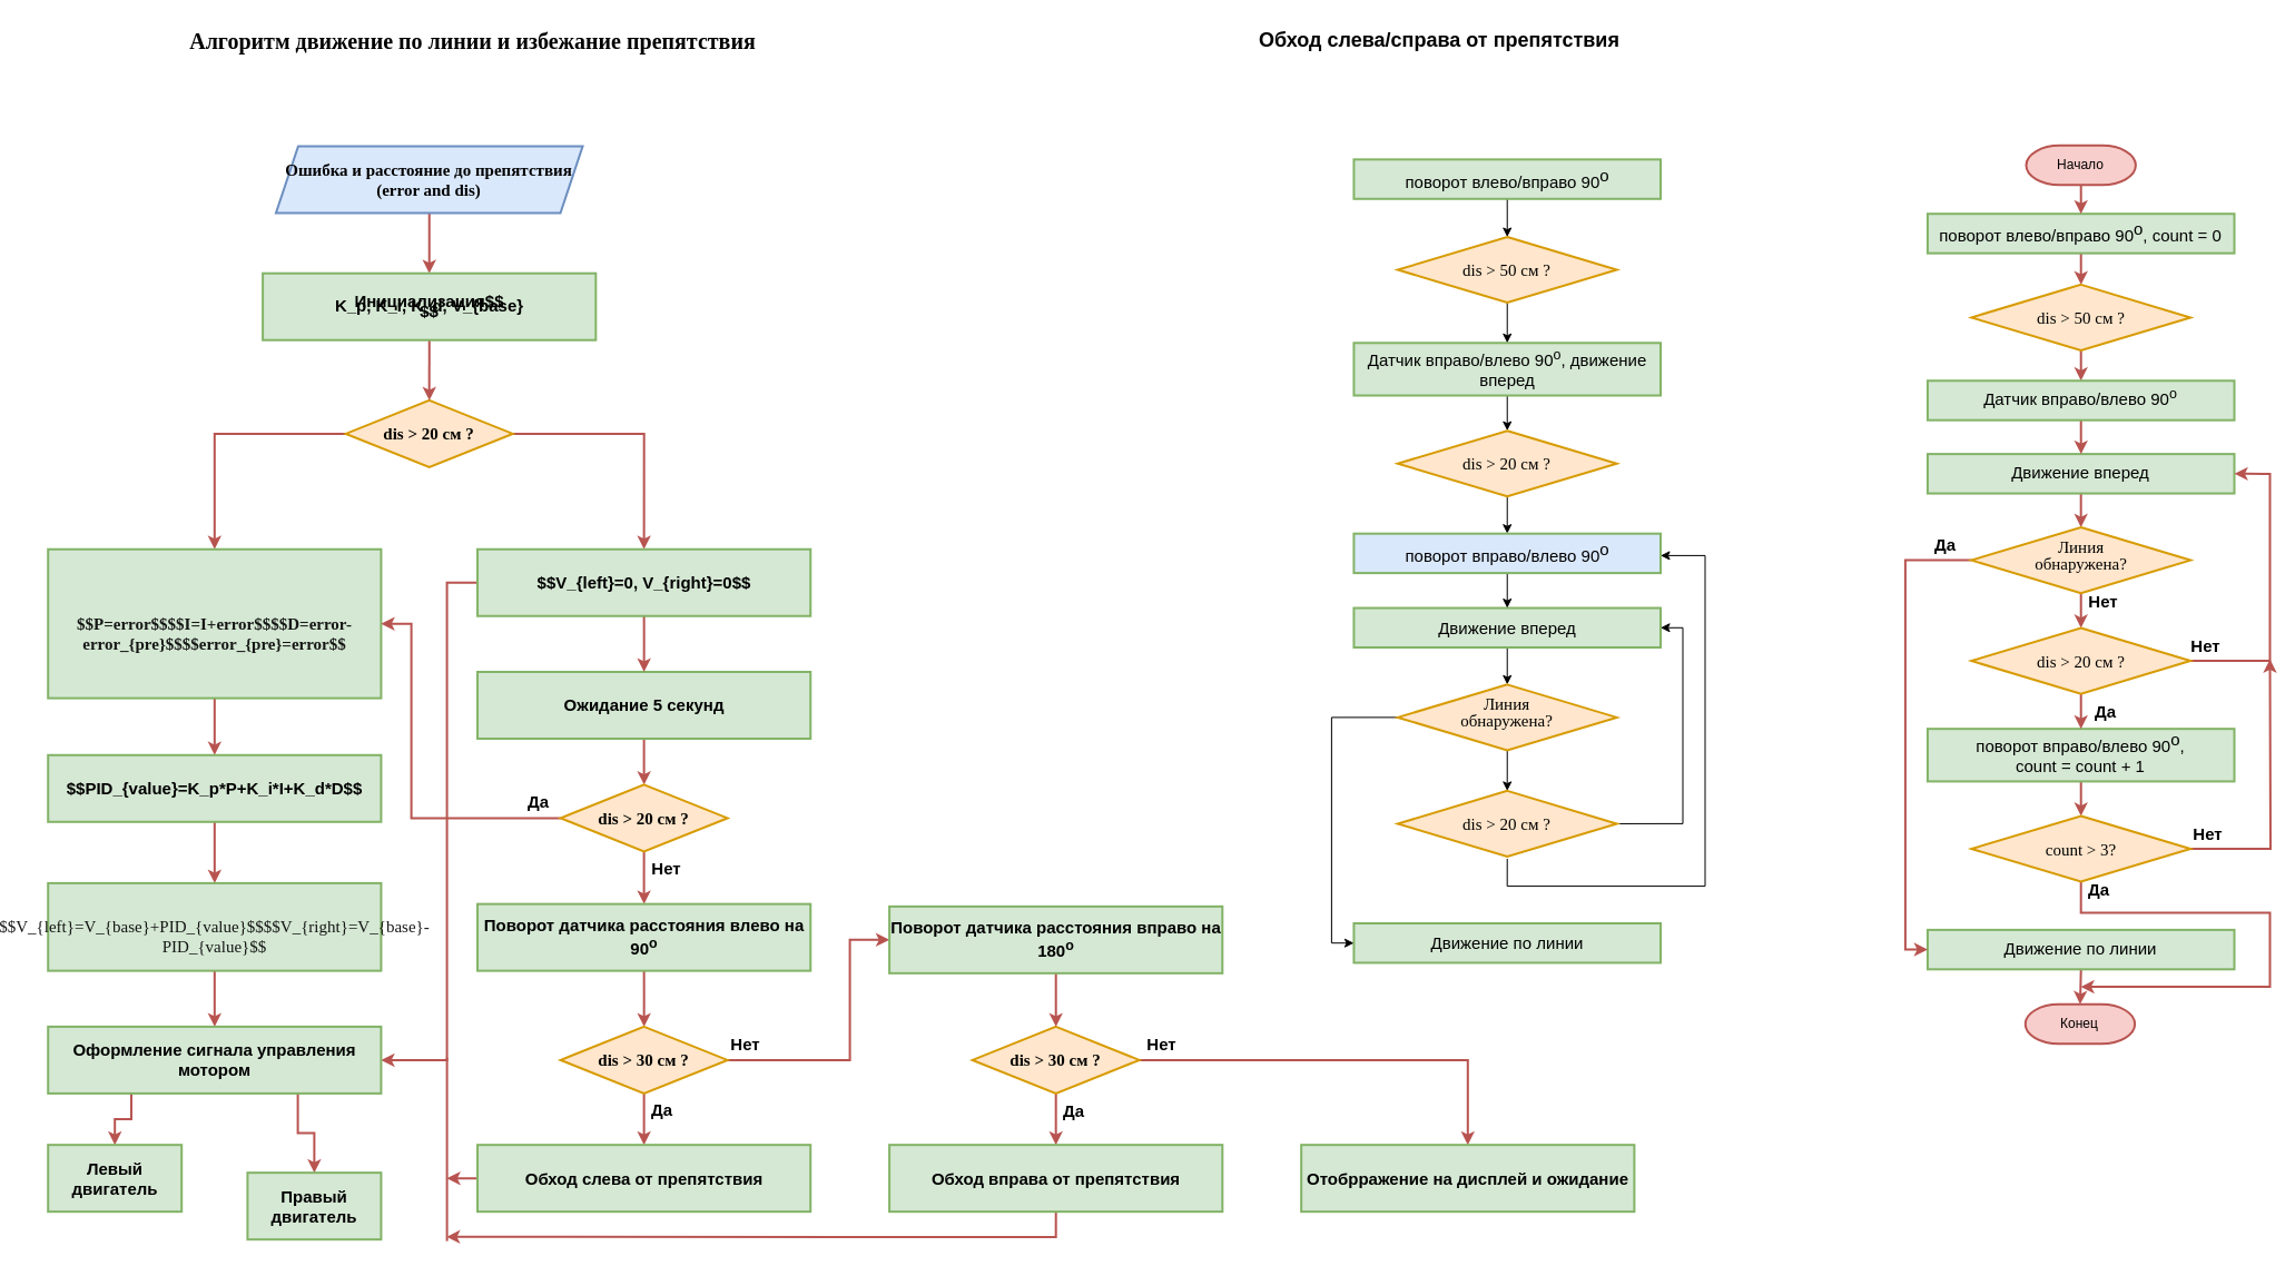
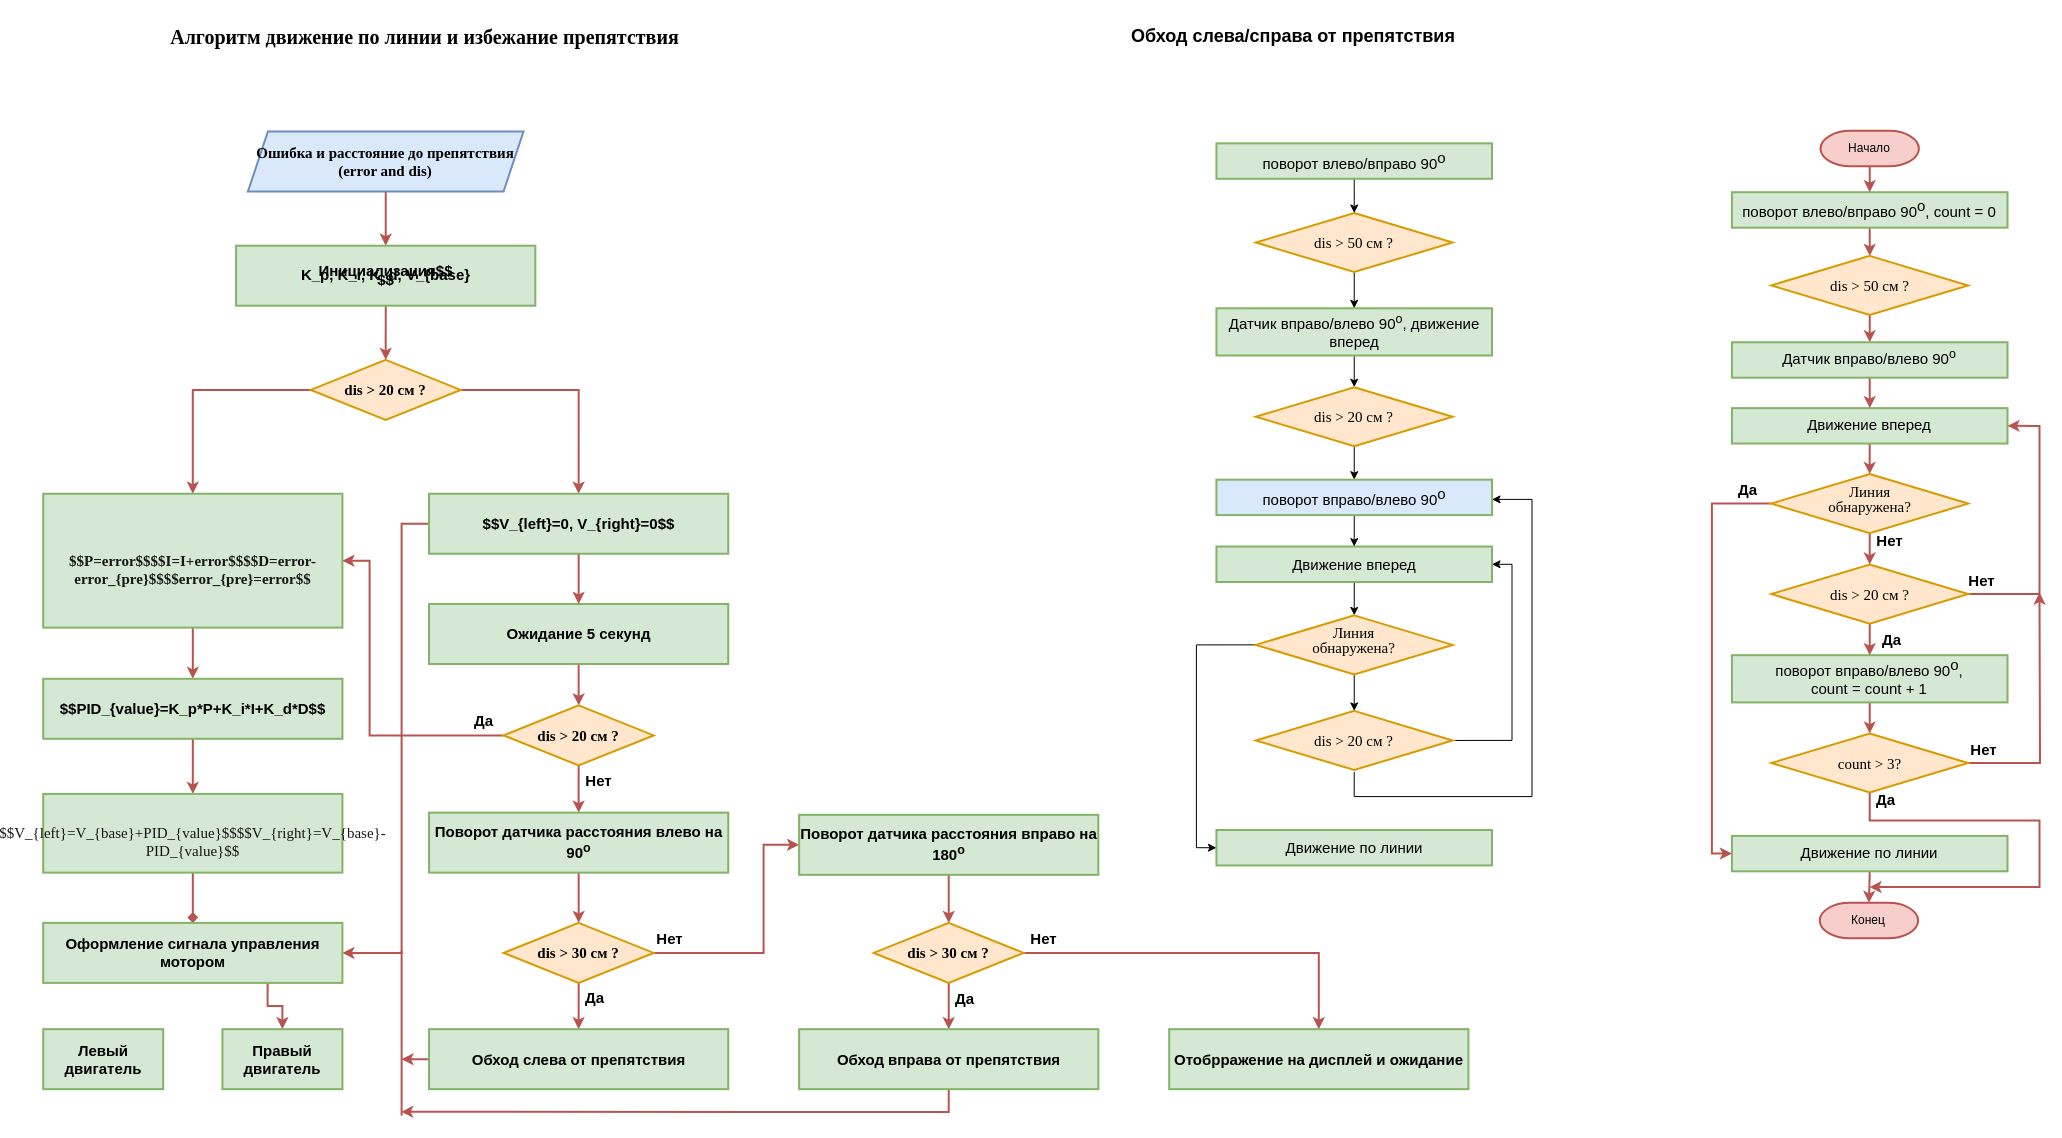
- <mxCell id="14" style="edgeStyle=orthogonalEdgeStyle;rounded=0;orthogonalLoop=1;jettySize=auto;html=1;exitX=0.5;exitY=1;exitDx=0;exitDy=0;entryX=0.5;entryY=0;entryDx=0;entryDy=0;strokeWidth=2;fillColor=#f8cecc;strokeColor=#b85450;" parent="1" source="15" target="47" edge="1"><mxGeometry relative="1" as="geometry" /></mxCell>
+ <mxCell id="14" style="edgeStyle=orthogonalEdgeStyle;rounded=0;orthogonalLoop=1;jettySize=auto;html=1;exitX=0.5;exitY=1;exitDx=0;exitDy=0;entryX=0.5;entryY=0;entryDx=0;entryDy=0;strokeWidth=2;fillColor=#f8cecc;strokeColor=#b85450;endArrow=diamond;" parent="1" source="15" target="47" edge="1"><mxGeometry relative="1" as="geometry" /></mxCell>
- <mxCell id="45" style="edgeStyle=orthogonalEdgeStyle;rounded=0;orthogonalLoop=1;jettySize=auto;html=1;exitX=0.25;exitY=1;exitDx=0;exitDy=0;entryX=0.5;entryY=0;entryDx=0;entryDy=0;strokeWidth=2;fillColor=#f8cecc;strokeColor=#b85450;" parent="1" source="47" target="48" edge="1"><mxGeometry relative="1" as="geometry" /></mxCell>
- <mxCell id="49" value="Правый двигатель" style="rounded=0;whiteSpace=wrap;html=1;fontSize=15;fontStyle=1;fillColor=#d5e8d4;strokeColor=#82b366;strokeWidth=2;" parent="1" vertex="1"><mxGeometry x="199.917" y="1053.667" width="120" height="60" as="geometry" /></mxCell>
+ <mxCell id="49" value="Правый двигатель" style="rounded=0;whiteSpace=wrap;html=1;fontSize=15;fontStyle=1;fillColor=#d5e8d4;strokeColor=#82b366;strokeWidth=2;" parent="1" vertex="1"><mxGeometry x="199.917" y="1028.667" width="120" height="60" as="geometry" /></mxCell>
